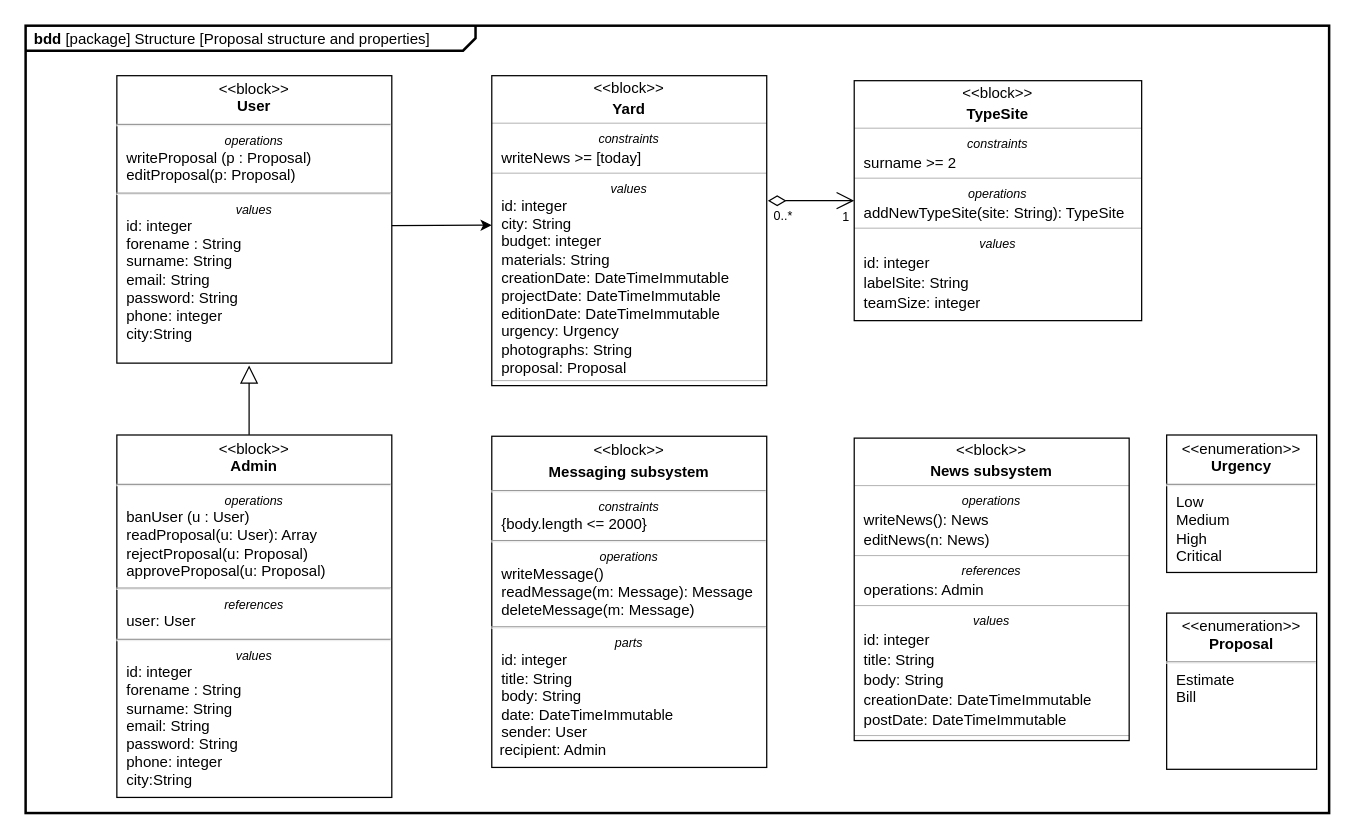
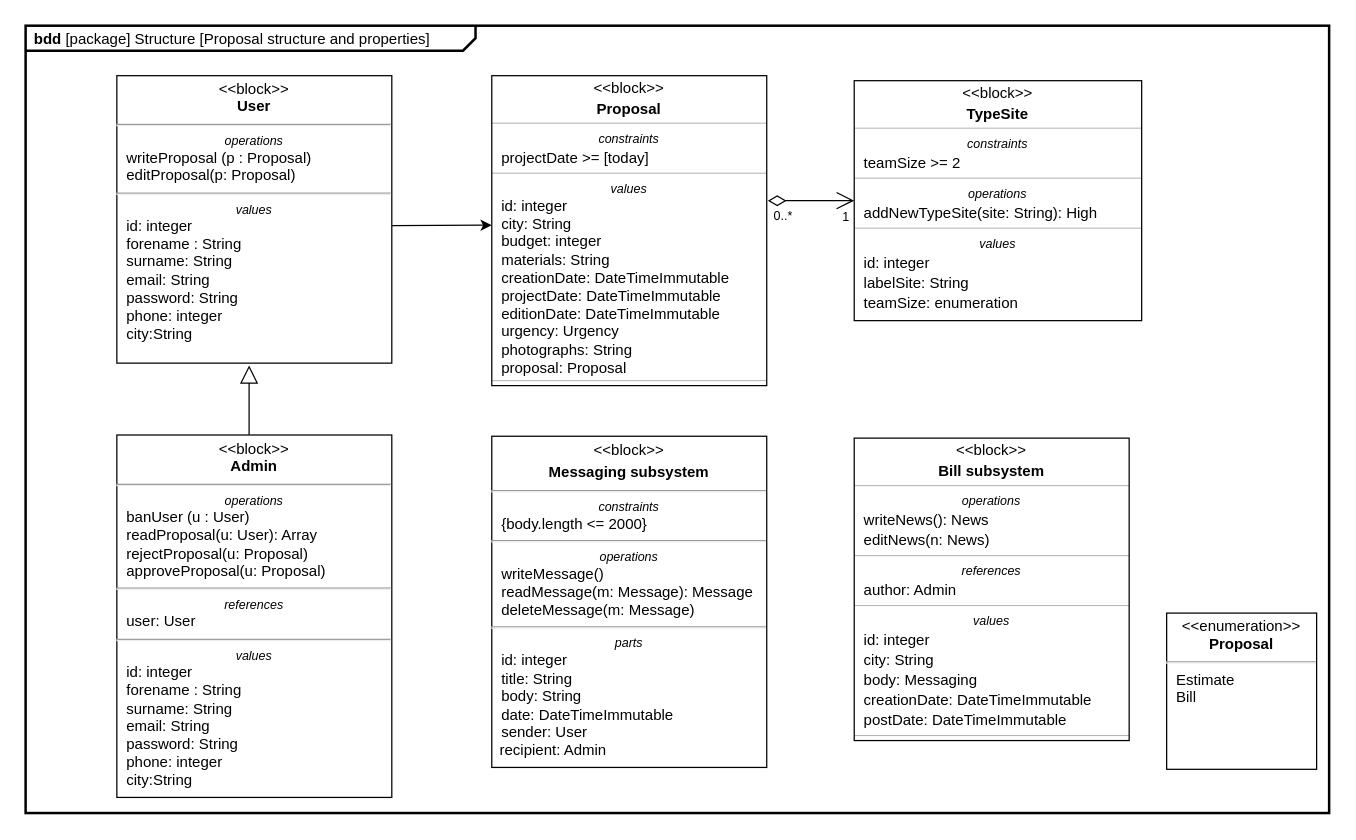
- <mxCell id="12" value="Yard" style="html=1;align=center;spacing=0;verticalAlign=middle;strokeColor=none;fillColor=none;whiteSpace=wrap;fontStyle=1;" vertex="1" parent="10"><mxGeometry y="20" width="220" height="14" as="geometry" /></mxCell>
+ <mxCell id="12" value="Proposal" style="html=1;align=center;spacing=0;verticalAlign=middle;strokeColor=none;fillColor=none;whiteSpace=wrap;fontStyle=1;" vertex="1" parent="10"><mxGeometry y="20" width="220" height="14" as="geometry" /></mxCell>
- <mxCell id="15" value="writeNews &amp;gt;= [today]" style="html=1;align=left;spacing=0;spacingLeft=8;verticalAlign=middle;strokeColor=none;fillColor=none;whiteSpace=wrap;" vertex="1" parent="10"><mxGeometry y="58" width="220" height="16" as="geometry" /></mxCell>
+ <mxCell id="15" value="projectDate &amp;gt;= [today]" style="html=1;align=left;spacing=0;spacingLeft=8;verticalAlign=middle;strokeColor=none;fillColor=none;whiteSpace=wrap;" vertex="1" parent="10"><mxGeometry y="58" width="220" height="16" as="geometry" /></mxCell>
- <mxCell id="25" value="surname &amp;gt;= 2" style="html=1;align=left;spacing=0;spacingLeft=8;verticalAlign=middle;strokeColor=none;fillColor=none;whiteSpace=wrap;" vertex="1" parent="20"><mxGeometry y="58" width="230" height="16" as="geometry" /></mxCell>
+ <mxCell id="25" value="teamSize &amp;gt;= 2" style="html=1;align=left;spacing=0;spacingLeft=8;verticalAlign=middle;strokeColor=none;fillColor=none;whiteSpace=wrap;" vertex="1" parent="20"><mxGeometry y="58" width="230" height="16" as="geometry" /></mxCell>
- <mxCell id="28" value="addNewTypeSite(site: String): TypeSite" style="html=1;align=left;spacing=0;spacingLeft=8;verticalAlign=middle;strokeColor=none;fillColor=none;whiteSpace=wrap;" vertex="1" parent="20"><mxGeometry y="98" width="230" height="16" as="geometry" /></mxCell>
+ <mxCell id="28" value="addNewTypeSite(site: String): High" style="html=1;align=left;spacing=0;spacingLeft=8;verticalAlign=middle;strokeColor=none;fillColor=none;whiteSpace=wrap;" vertex="1" parent="20"><mxGeometry y="98" width="230" height="16" as="geometry" /></mxCell>
- <mxCell id="33" value="teamSize: integer" style="html=1;align=left;spacing=0;spacingLeft=8;verticalAlign=middle;strokeColor=none;fillColor=none;whiteSpace=wrap;" vertex="1" parent="20"><mxGeometry y="170" width="230" height="16" as="geometry" /></mxCell>
+ <mxCell id="33" value="teamSize: enumeration" style="html=1;align=left;spacing=0;spacingLeft=8;verticalAlign=middle;strokeColor=none;fillColor=none;whiteSpace=wrap;" vertex="1" parent="20"><mxGeometry y="170" width="230" height="16" as="geometry" /></mxCell>
- <mxCell id="41" value="News subsystem" style="html=1;align=center;spacing=0;verticalAlign=middle;strokeColor=none;fillColor=none;whiteSpace=wrap;fontStyle=1;" vertex="1" parent="39"><mxGeometry y="20" width="220" height="14" as="geometry" /></mxCell>
+ <mxCell id="41" value="Bill subsystem" style="html=1;align=center;spacing=0;verticalAlign=middle;strokeColor=none;fillColor=none;whiteSpace=wrap;fontStyle=1;" vertex="1" parent="39"><mxGeometry y="20" width="220" height="14" as="geometry" /></mxCell>
- <mxCell id="5" value="&lt;p style=&quot;margin:0px;margin-top:4px;text-align:center;&quot;&gt;&amp;lt;&amp;lt;enumeration&amp;gt;&amp;gt;&lt;br&gt;&lt;b&gt;Urgency&lt;/b&gt;&lt;br&gt;&lt;/p&gt;&lt;hr&gt;&lt;p style=&quot;margin:0px;margin-left:8px;text-align:left;&quot;&gt;Low&lt;/p&gt;&lt;p style=&quot;margin:0px;margin-left:8px;text-align:left;&quot;&gt;Medium&lt;/p&gt;&lt;p style=&quot;margin:0px;margin-left:8px;text-align:left;&quot;&gt;High&lt;/p&gt;&lt;p style=&quot;margin:0px;margin-left:8px;text-align:left;&quot;&gt;Critical&lt;br&gt;&lt;/p&gt;" style="shape=rect;html=1;overflow=fill;whiteSpace=wrap;" parent="1" vertex="1"><mxGeometry x="933" y="347.5" width="120" height="110" as="geometry" /></mxCell>
- <mxCell id="48" value="operations: Admin" style="html=1;align=left;spacing=0;spacingLeft=8;verticalAlign=middle;strokeColor=none;fillColor=none;whiteSpace=wrap;" vertex="1" parent="39"><mxGeometry y="114" width="220" height="16" as="geometry" /></mxCell>
+ <mxCell id="48" value="author: Admin" style="html=1;align=left;spacing=0;spacingLeft=8;verticalAlign=middle;strokeColor=none;fillColor=none;whiteSpace=wrap;" vertex="1" parent="39"><mxGeometry y="114" width="220" height="16" as="geometry" /></mxCell>
- <mxCell id="52" value="title: String" style="html=1;align=left;spacing=0;spacingLeft=8;verticalAlign=middle;strokeColor=none;fillColor=none;whiteSpace=wrap;" vertex="1" parent="39"><mxGeometry y="170" width="220" height="16" as="geometry" /></mxCell>
+ <mxCell id="52" value="city: String" style="html=1;align=left;spacing=0;spacingLeft=8;verticalAlign=middle;strokeColor=none;fillColor=none;whiteSpace=wrap;" vertex="1" parent="39"><mxGeometry y="170" width="220" height="16" as="geometry" /></mxCell>
- <mxCell id="53" value="body: String" style="html=1;align=left;spacing=0;spacingLeft=8;verticalAlign=middle;strokeColor=none;fillColor=none;whiteSpace=wrap;" vertex="1" parent="39"><mxGeometry y="186" width="220" height="16" as="geometry" /></mxCell>
+ <mxCell id="53" value="body: Messaging" style="html=1;align=left;spacing=0;spacingLeft=8;verticalAlign=middle;strokeColor=none;fillColor=none;whiteSpace=wrap;" vertex="1" parent="39"><mxGeometry y="186" width="220" height="16" as="geometry" /></mxCell>
